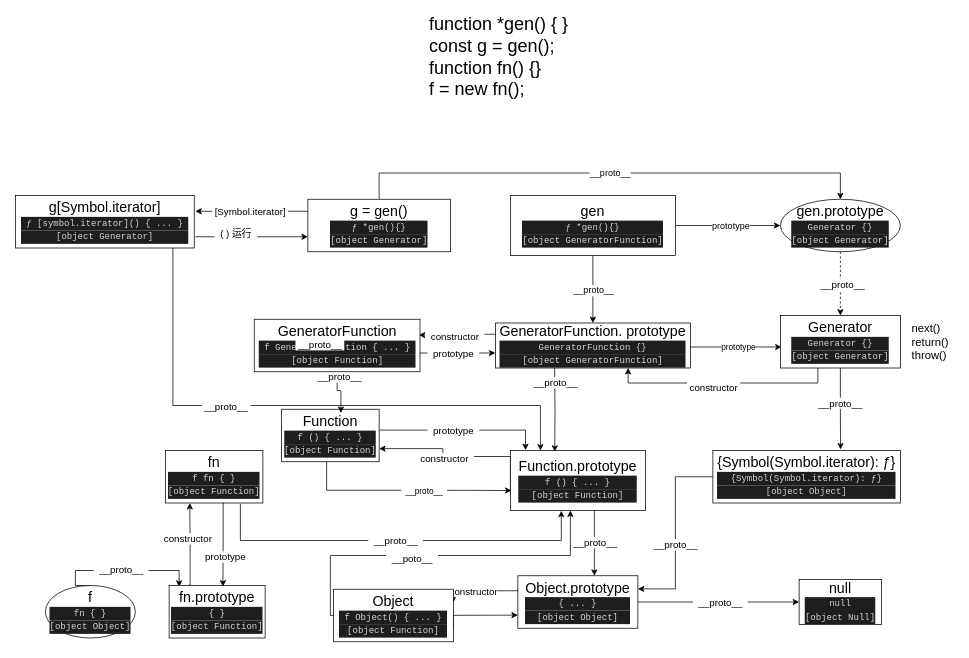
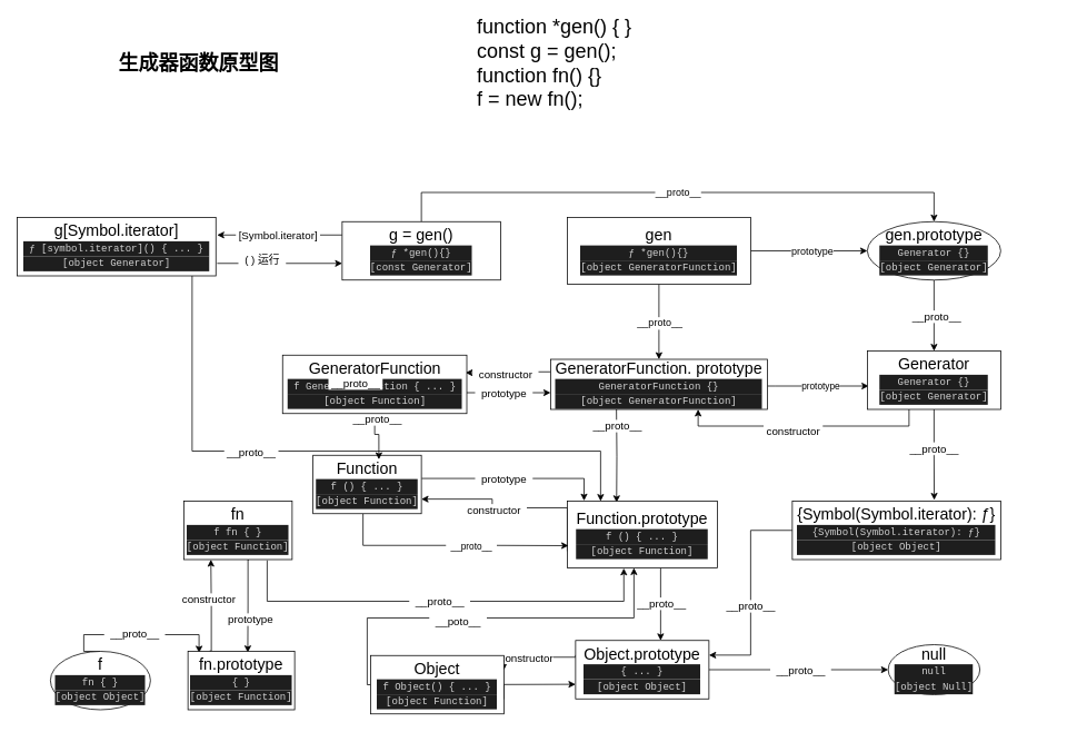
+ <mxCell id="74" value="&lt;h1 style=&quot;border-color: var(--border-color);&quot;&gt;生成器函数原型图&lt;/h1&gt;&lt;div style=&quot;border-color: var(--border-color); font-size: 23px;&quot;&gt;&lt;br style=&quot;border-color: var(--border-color); text-align: left;&quot;&gt;&lt;/div&gt;" style="text;html=1;strokeColor=none;fillColor=none;align=center;verticalAlign=middle;whiteSpace=wrap;rounded=0;" vertex="1" parent="1"><mxGeometry x="123" y="60" width="230" height="60" as="geometry" /></mxCell>
- <mxCell id="20" value="&lt;font style=&quot;font-size: 19px;&quot;&gt;g = gen()&lt;br&gt;&lt;div style=&quot;color: rgb(212, 212, 212); background-color: rgb(30, 30, 30); font-family: Menlo, Monaco, &amp;quot;Courier New&amp;quot;, monospace; font-size: 12px; line-height: 18px;&quot;&gt;ƒ *gen(){}&lt;/div&gt;&lt;/font&gt;&lt;div style=&quot;color: rgb(212, 212, 212); background-color: rgb(30, 30, 30); font-family: Menlo, Monaco, &amp;quot;Courier New&amp;quot;, monospace; line-height: 18px;&quot;&gt;&lt;font style=&quot;font-size: 12px;&quot;&gt;[object &lt;/font&gt;Generator]&lt;/div&gt;" style="rounded=0;whiteSpace=wrap;html=1;" parent="1" vertex="1"><mxGeometry x="410" y="265" width="190" height="70" as="geometry" /></mxCell>
+ <mxCell id="20" value="&lt;font style=&quot;font-size: 19px;&quot;&gt;g = gen()&lt;br&gt;&lt;div style=&quot;color: rgb(212, 212, 212); background-color: rgb(30, 30, 30); font-family: Menlo, Monaco, &amp;quot;Courier New&amp;quot;, monospace; font-size: 12px; line-height: 18px;&quot;&gt;ƒ *gen(){}&lt;/div&gt;&lt;/font&gt;&lt;div style=&quot;color: rgb(212, 212, 212); background-color: rgb(30, 30, 30); font-family: Menlo, Monaco, &amp;quot;Courier New&amp;quot;, monospace; line-height: 18px;&quot;&gt;&lt;font style=&quot;font-size: 12px;&quot;&gt;[const &lt;/font&gt;Generator]&lt;/div&gt;" style="rounded=0;whiteSpace=wrap;html=1;" parent="1" vertex="1"><mxGeometry x="410" y="265" width="190" height="70" as="geometry" /></mxCell>
- <mxCell id="7" style="edgeStyle=orthogonalEdgeStyle;rounded=0;orthogonalLoop=1;jettySize=auto;html=1;entryX=0.5;entryY=0;entryDx=0;entryDy=0;dashed=1;" parent="1" source="9" target="62" edge="1"><mxGeometry relative="1" as="geometry" /></mxCell>
+ <mxCell id="7" style="edgeStyle=orthogonalEdgeStyle;rounded=0;orthogonalLoop=1;jettySize=auto;html=1;entryX=0.5;entryY=0;entryDx=0;entryDy=0;" parent="1" source="9" target="62" edge="1"><mxGeometry relative="1" as="geometry" /></mxCell>
- <mxCell id="66" value="&lt;div style=&quot;text-align: left; font-size: 15px;&quot;&gt;&lt;span style=&quot;background-color: initial;&quot;&gt;&lt;font style=&quot;font-size: 15px;&quot;&gt;next()&lt;/font&gt;&lt;/span&gt;&lt;/div&gt;&lt;div style=&quot;text-align: left; font-size: 15px;&quot;&gt;&lt;span style=&quot;background-color: initial;&quot;&gt;&lt;font style=&quot;font-size: 15px;&quot;&gt;return()&lt;/font&gt;&lt;/span&gt;&lt;/div&gt;&lt;div style=&quot;text-align: left; font-size: 15px;&quot;&gt;&lt;span style=&quot;background-color: initial;&quot;&gt;&lt;font style=&quot;font-size: 15px;&quot;&gt;throw()&lt;/font&gt;&lt;/span&gt;&lt;/div&gt;" style="text;html=1;strokeColor=none;fillColor=none;align=center;verticalAlign=middle;whiteSpace=wrap;rounded=0;" parent="1" vertex="1"><mxGeometry x="1210" y="440" width="60" height="30" as="geometry" /></mxCell>
- <mxCell id="31" value="&lt;font style=&quot;font-size: 19px;&quot;&gt;null&lt;br&gt;&lt;div style=&quot;color: rgb(212, 212, 212); background-color: rgb(30, 30, 30); font-family: Menlo, Monaco, &amp;quot;Courier New&amp;quot;, monospace; font-size: 12px; line-height: 18px;&quot;&gt;&lt;div style=&quot;line-height: 18px;&quot;&gt;null&lt;br&gt;[object Null]&lt;br&gt;&lt;/div&gt;&lt;/div&gt;&lt;/font&gt;" style="rounded=0;whiteSpace=wrap;html=1;" parent="1" vertex="1"><mxGeometry x="1065" y="772" width="110" height="60" as="geometry" /></mxCell>
+ <mxCell id="31" value="&lt;font style=&quot;font-size: 19px;&quot;&gt;null&lt;br&gt;&lt;div style=&quot;color: rgb(212, 212, 212); background-color: rgb(30, 30, 30); font-family: Menlo, Monaco, &amp;quot;Courier New&amp;quot;, monospace; font-size: 12px; line-height: 18px;&quot;&gt;&lt;div style=&quot;line-height: 18px;&quot;&gt;null&lt;br&gt;[object Null]&lt;br&gt;&lt;/div&gt;&lt;/div&gt;&lt;/font&gt;" style="ellipse;whiteSpace=wrap;html=1;" parent="1" vertex="1"><mxGeometry x="1065" y="772" width="110" height="60" as="geometry" /></mxCell>
